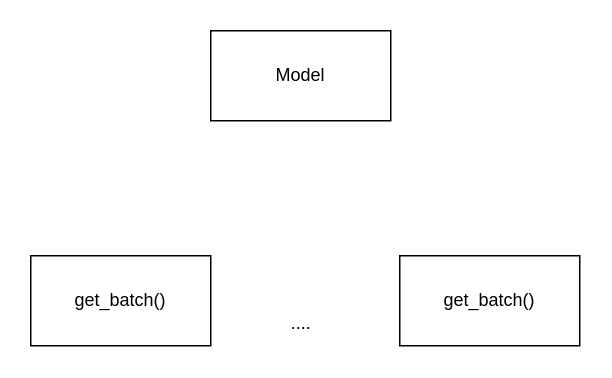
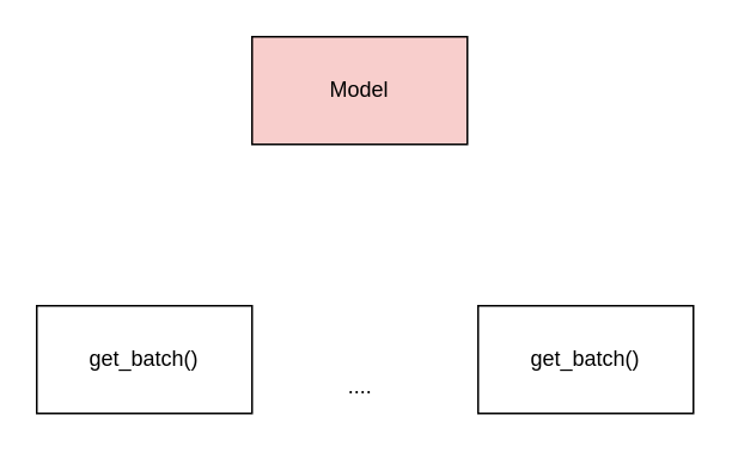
- <mxCell id="2" value="Model" style="rounded=0;whiteSpace=wrap;html=1;" vertex="1" parent="1"><mxGeometry x="140" y="20" width="120" height="60" as="geometry" /></mxCell>
+ <mxCell id="2" value="Model" style="rounded=0;whiteSpace=wrap;html=1;fillColor=#f8cecc;" vertex="1" parent="1"><mxGeometry x="140" y="20" width="120" height="60" as="geometry" /></mxCell>
